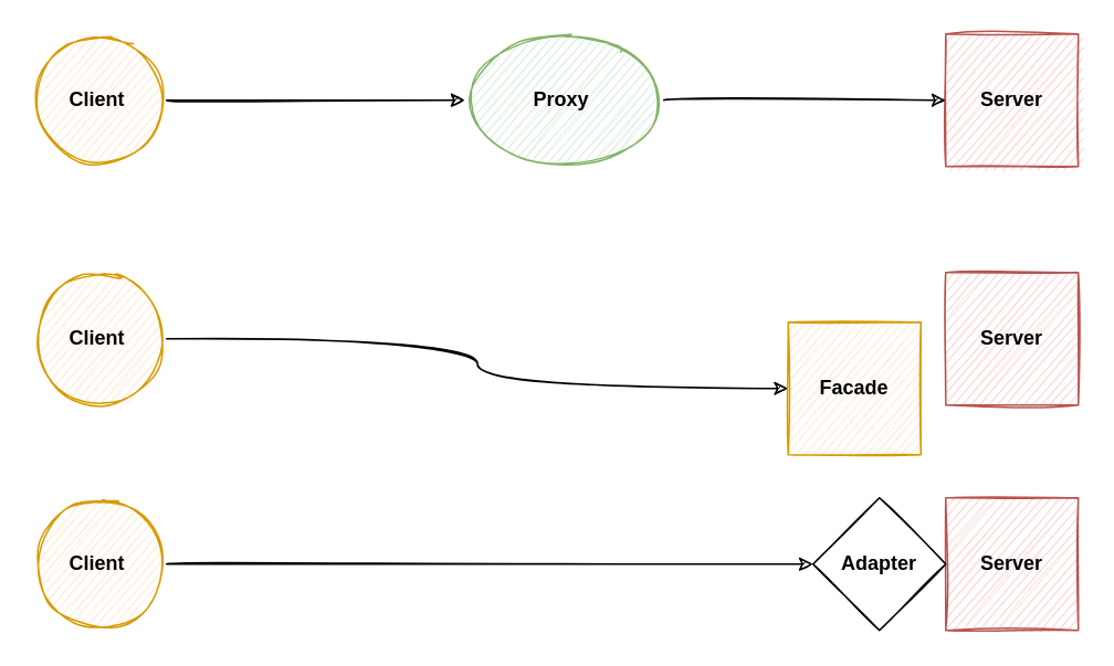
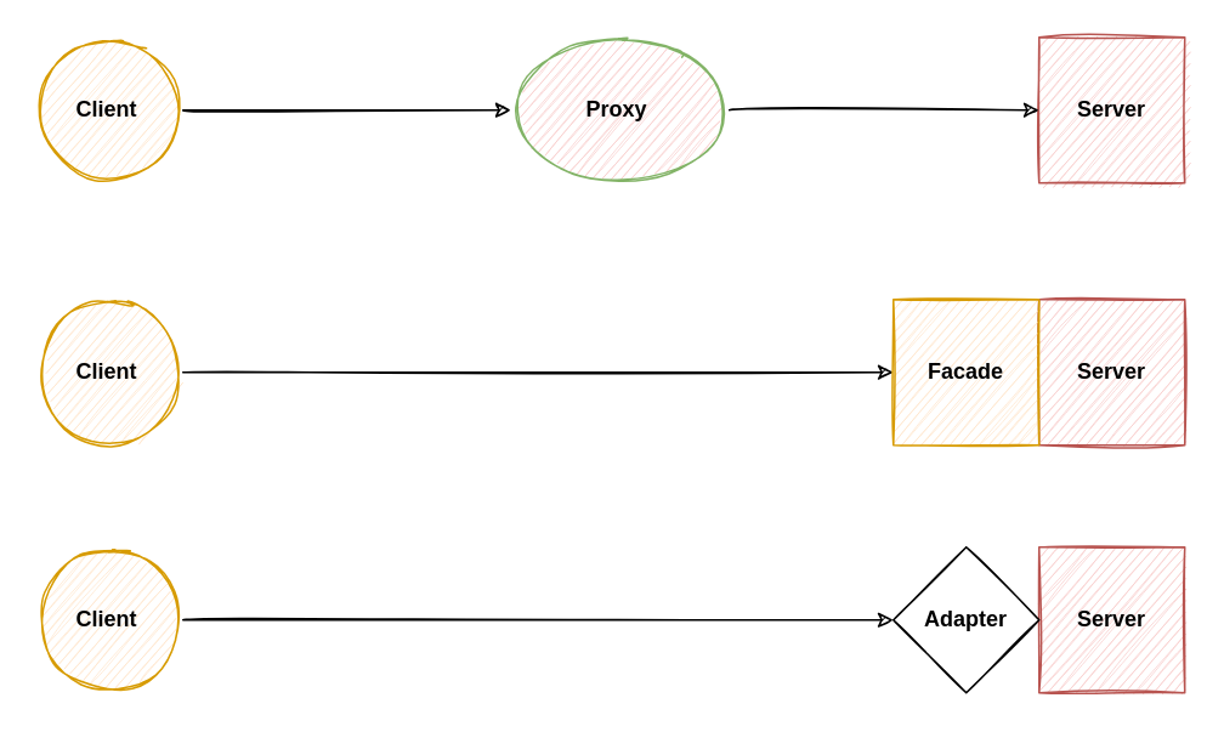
- <mxCell id="6" value="Proxy&amp;nbsp;" style="ellipse;whiteSpace=wrap;html=1;fontStyle=1;fillColor=#d5e8d4;strokeColor=#82b366;sketch=1;" vertex="1" parent="1"><mxGeometry x="280" y="20" width="120" height="80" as="geometry" /></mxCell>
+ <mxCell id="6" value="Proxy&amp;nbsp;" style="ellipse;whiteSpace=wrap;html=1;fontStyle=1;fillColor=#f8cecc;strokeColor=#82b366;sketch=1;" vertex="1" parent="1"><mxGeometry x="280" y="20" width="120" height="80" as="geometry" /></mxCell>
- <mxCell id="10" value="Facade" style="whiteSpace=wrap;html=1;aspect=fixed;fontStyle=1;fillColor=#ffe6cc;strokeColor=#d79b00;sketch=1;" vertex="1" parent="1"><mxGeometry x="475" y="194" width="80" height="80" as="geometry" /></mxCell>
+ <mxCell id="10" value="Facade" style="whiteSpace=wrap;html=1;aspect=fixed;fontStyle=1;fillColor=#ffe6cc;strokeColor=#d79b00;sketch=1;" vertex="1" parent="1"><mxGeometry x="490" y="164" width="80" height="80" as="geometry" /></mxCell>
